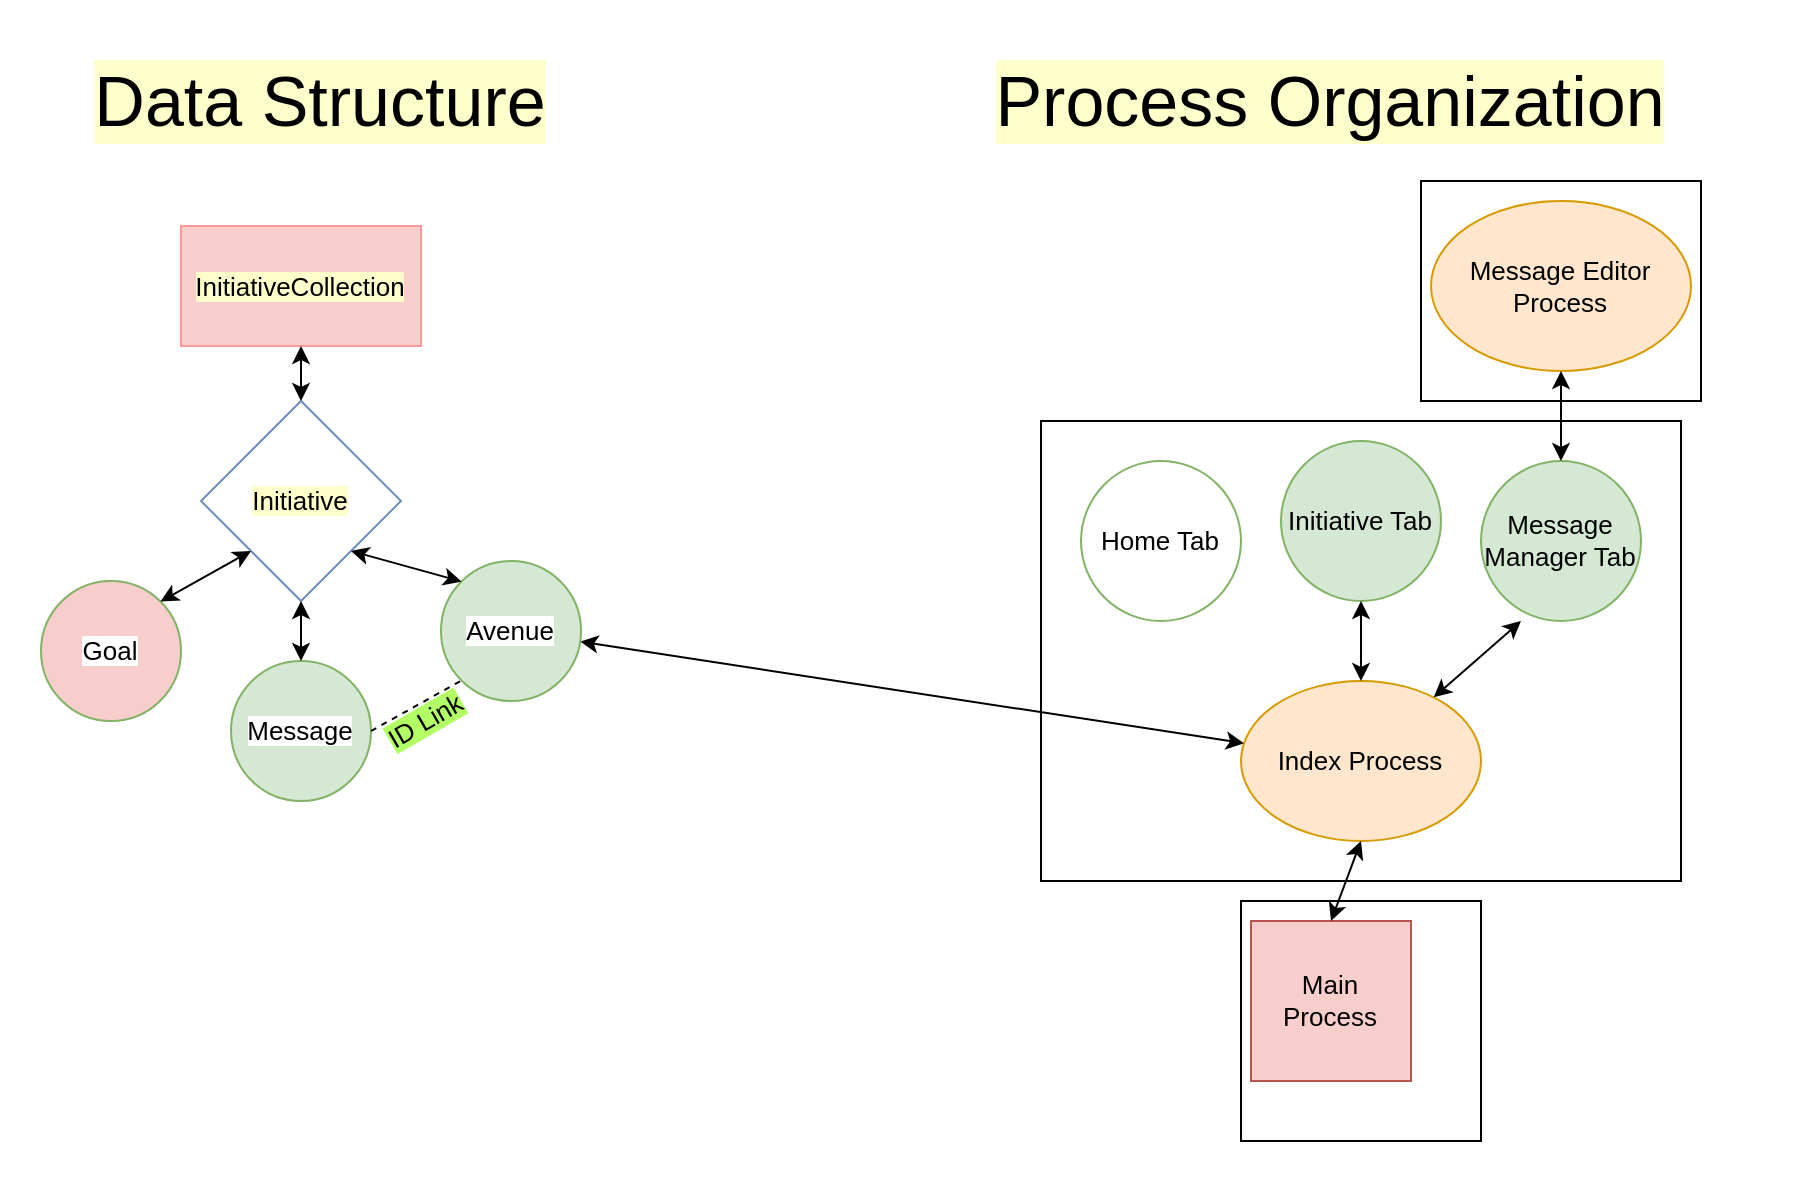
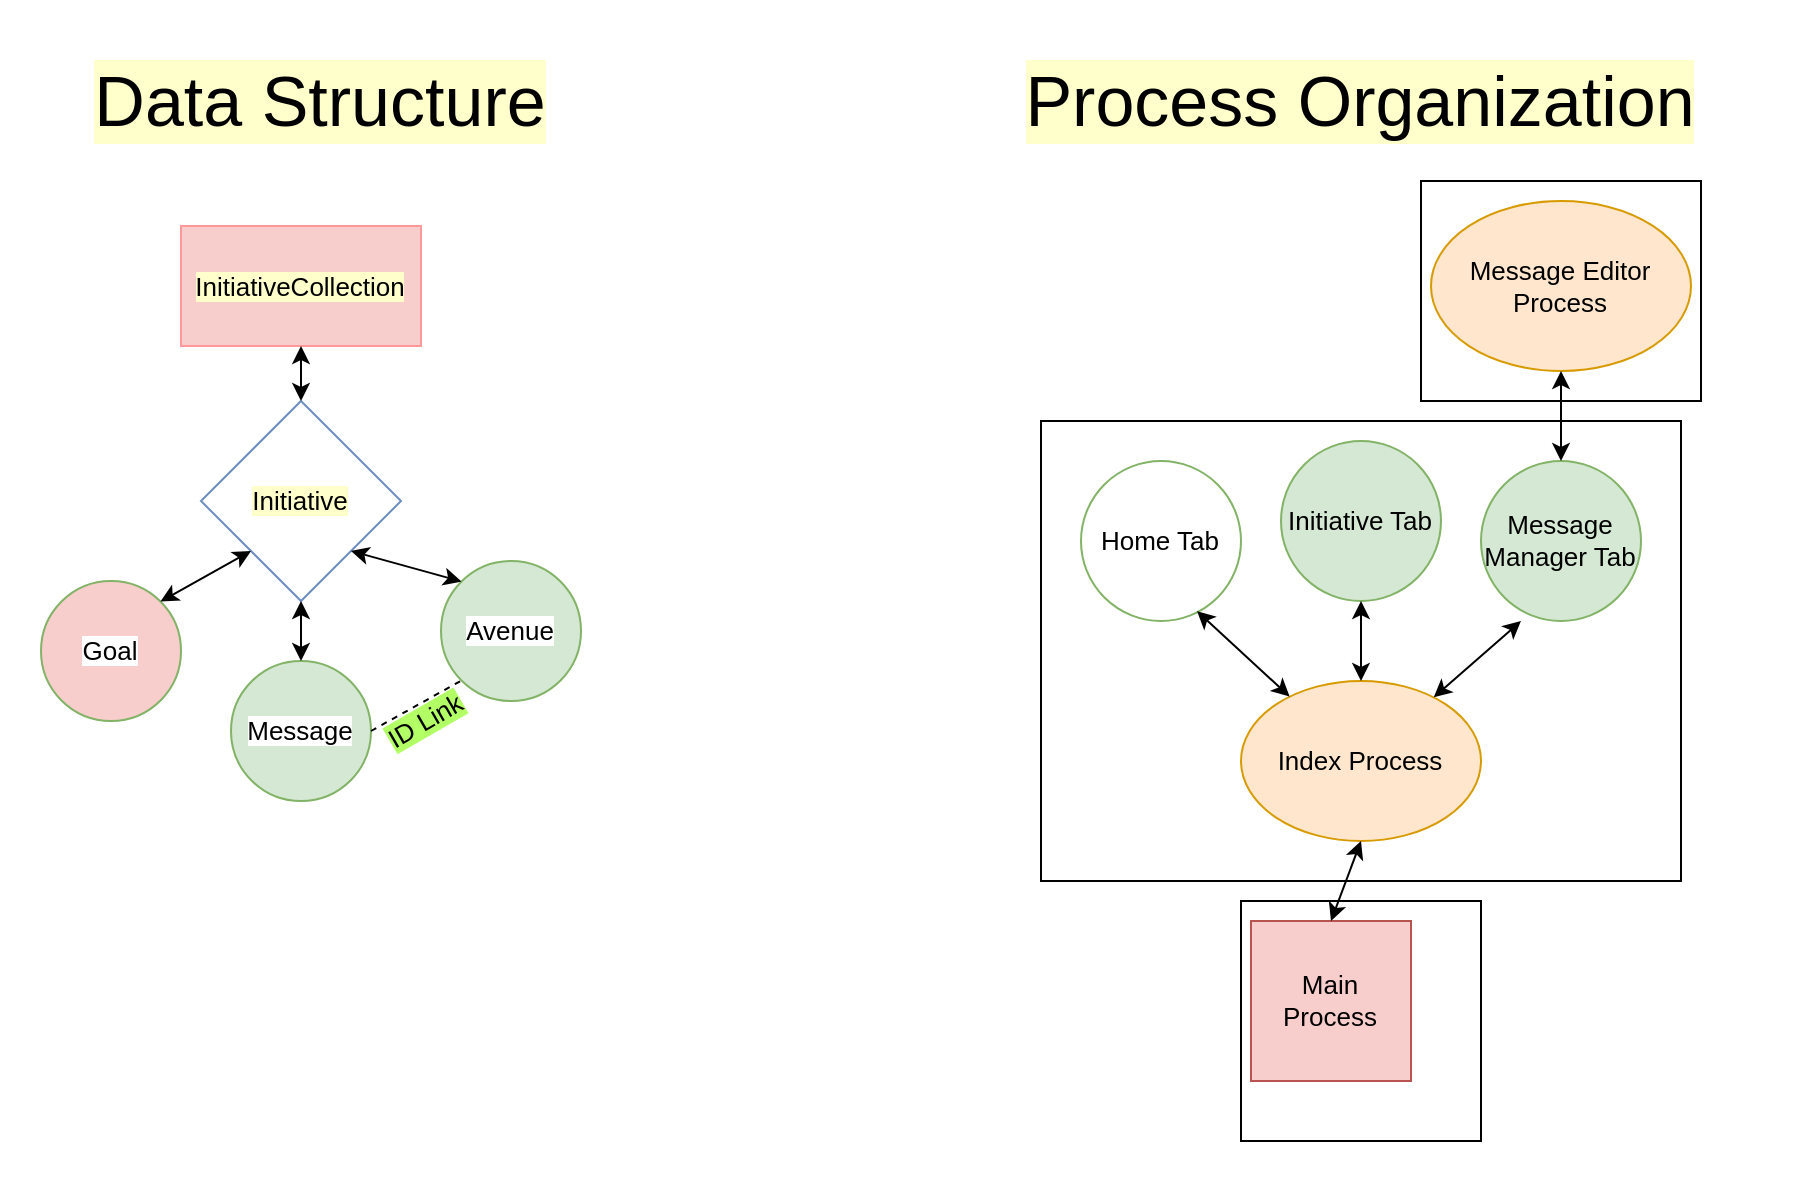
- <mxCell id="16" value="Process Organization" style="text;html=1;strokeColor=none;fillColor=none;align=center;verticalAlign=middle;whiteSpace=wrap;rounded=0;fontSize=35;shadow=0;comic=0;labelBackgroundColor=#FFFFCC;" vertex="1" parent="1"><mxGeometry x="470" y="30" width="390" height="40" as="geometry" /></mxCell>
+ <mxCell id="16" value="Process Organization" style="text;html=1;strokeColor=none;fillColor=none;align=center;verticalAlign=middle;whiteSpace=wrap;rounded=0;fontSize=35;shadow=0;comic=0;labelBackgroundColor=#FFFFCC;" vertex="1" parent="1"><mxGeometry x="485" y="30" width="390" height="40" as="geometry" /></mxCell>
- <mxCell id="12" value="" style="endArrow=classic;startArrow=classic;html=1;" edge="1" parent="1" source="6" target="20"><mxGeometry width="50" height="50" relative="1" as="geometry"><mxPoint x="220" y="320" as="sourcePoint" /><mxPoint x="270" y="270" as="targetPoint" /></mxGeometry></mxCell>
+ <mxCell id="12" value="" style="endArrow=classic;startArrow=classic;html=1;entryX=0.725;entryY=0.938;entryDx=0;entryDy=0;entryPerimeter=0;" edge="1" parent="1" source="6" target="7"><mxGeometry width="50" height="50" relative="1" as="geometry"><mxPoint x="220" y="320" as="sourcePoint" /><mxPoint x="270" y="270" as="targetPoint" /></mxGeometry></mxCell>
